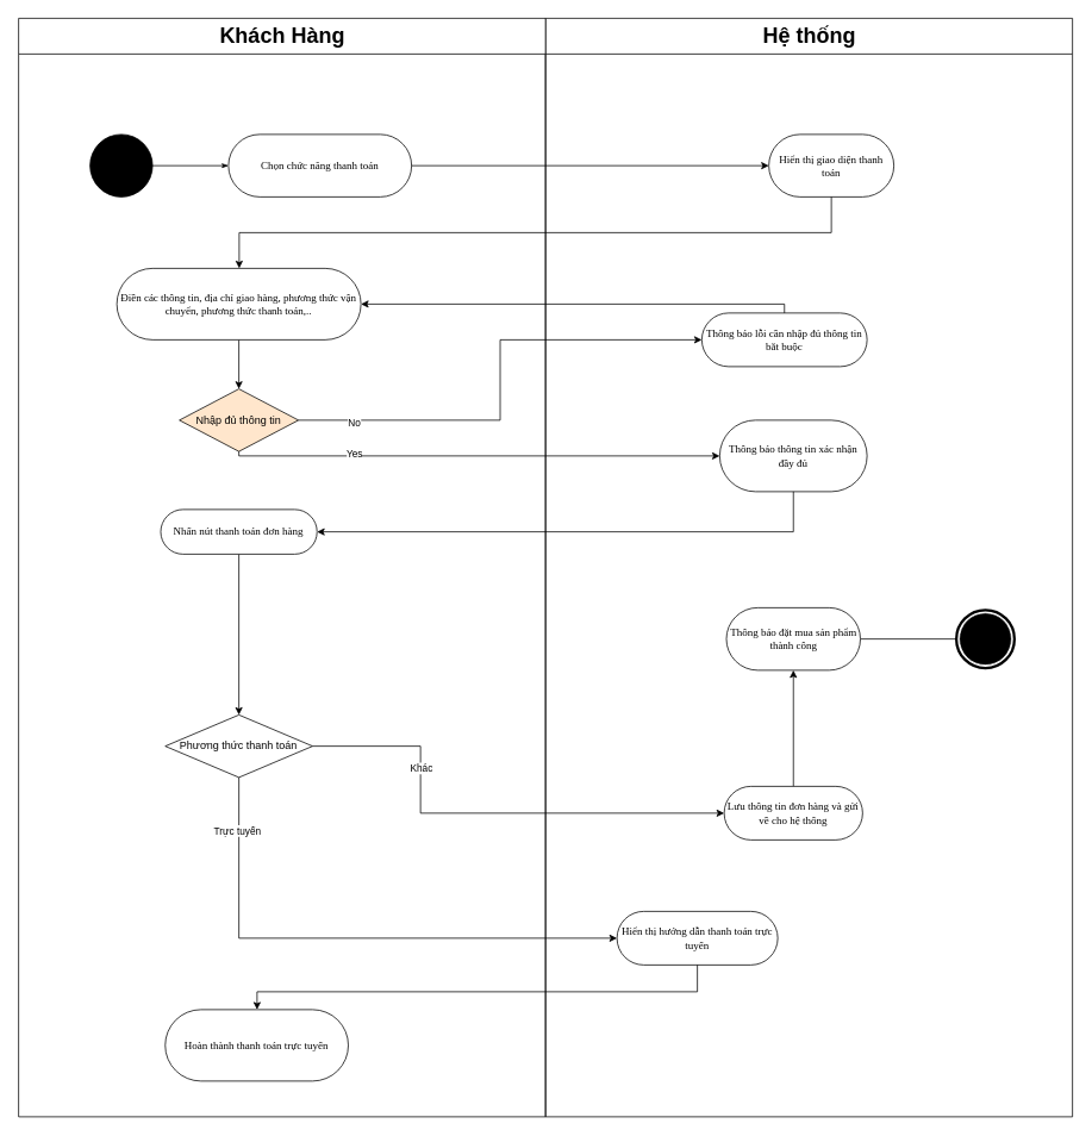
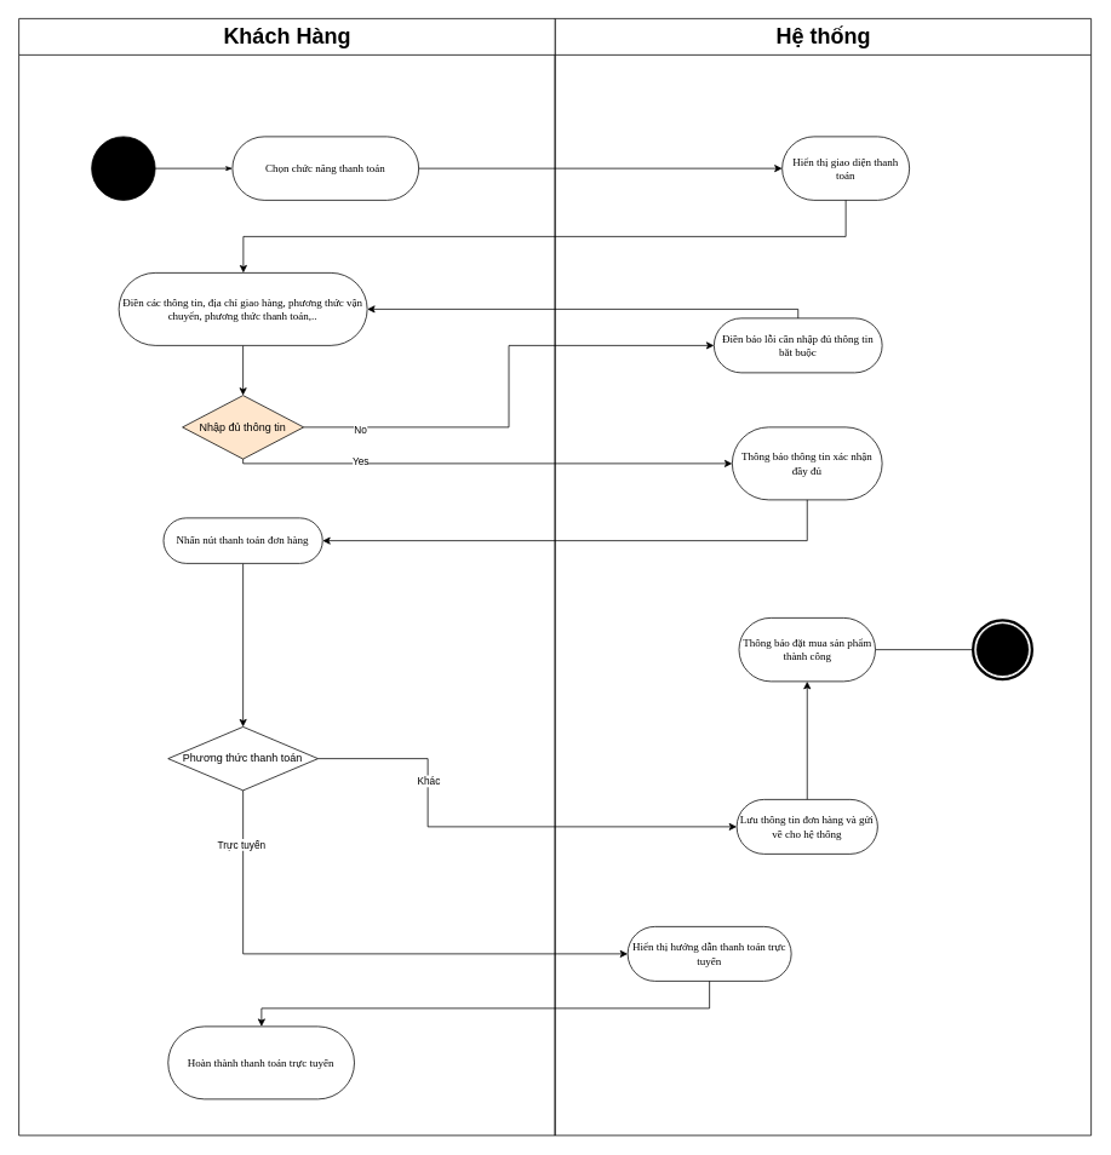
- <mxCell id="4" value="Thông báo lỗi cần nhập đủ thông tin bắt buộc" style="rounded=1;whiteSpace=wrap;html=1;shadow=0;comic=0;labelBackgroundColor=none;strokeWidth=1;fontFamily=Verdana;fontSize=12;align=center;arcSize=50;" vertex="1" parent="3"><mxGeometry x="765" y="330" width="185" height="60" as="geometry" /></mxCell>
+ <mxCell id="4" value="Điền báo lỗi cần nhập đủ thông tin bắt buộc" style="rounded=1;whiteSpace=wrap;html=1;shadow=0;comic=0;labelBackgroundColor=none;strokeWidth=1;fontFamily=Verdana;fontSize=12;align=center;arcSize=50;" vertex="1" parent="3"><mxGeometry x="765" y="330" width="185" height="60" as="geometry" /></mxCell>
